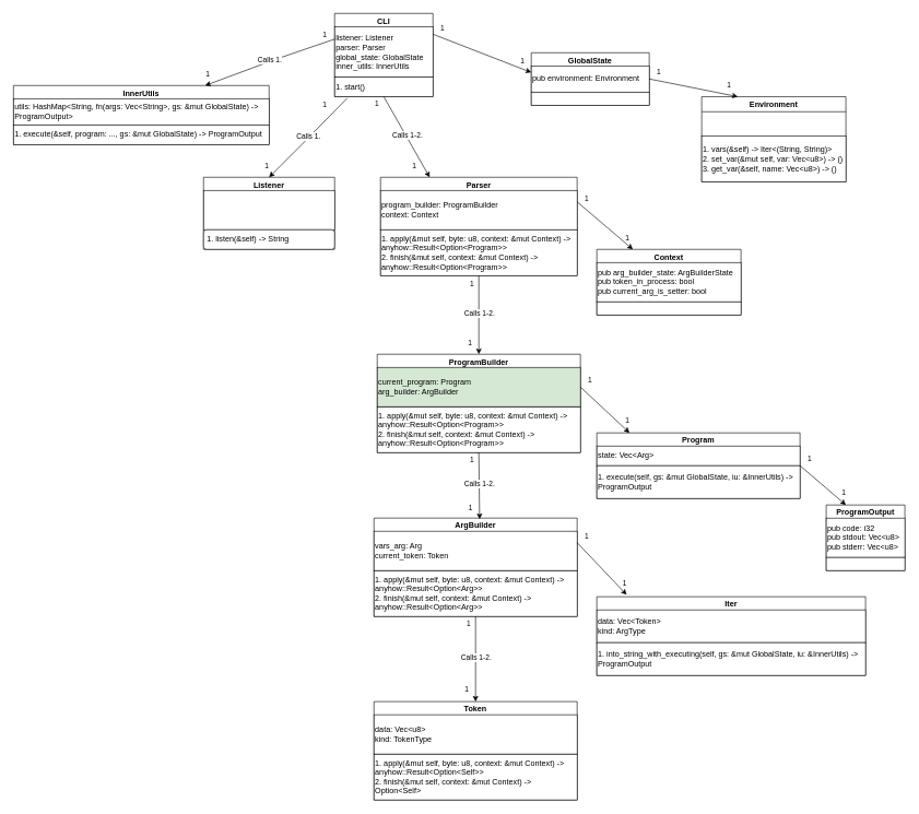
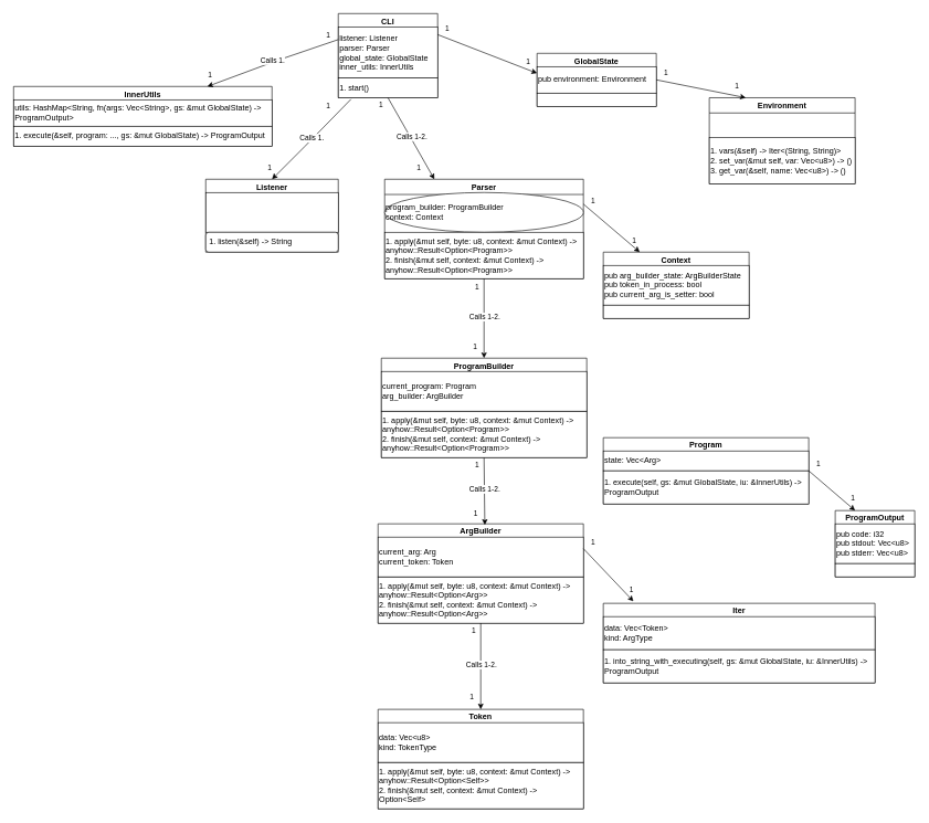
- <mxCell id="13" value="program_builder: ProgramBuilder&lt;div&gt;context: Context&lt;/div&gt;" style="whiteSpace=wrap;html=1;align=left;" vertex="1" parent="12"><mxGeometry y="20" width="300" height="60" as="geometry" /></mxCell>
+ <mxCell id="13" value="program_builder: ProgramBuilder&lt;div&gt;context: Context&lt;/div&gt;" style="ellipse;whiteSpace=wrap;html=1;align=left;" vertex="1" parent="12"><mxGeometry y="20" width="300" height="60" as="geometry" /></mxCell>
- <mxCell id="38" value="current_program: Program&lt;div&gt;arg_builder: ArgBuilder&lt;/div&gt;" style="whiteSpace=wrap;html=1;align=left;fillColor=#d5e8d4;" vertex="1" parent="36"><mxGeometry y="20" width="310" height="60" as="geometry" /></mxCell>
+ <mxCell id="38" value="current_program: Program&lt;div&gt;arg_builder: ArgBuilder&lt;/div&gt;" style="whiteSpace=wrap;html=1;align=left;" vertex="1" parent="36"><mxGeometry y="20" width="310" height="60" as="geometry" /></mxCell>
- <mxCell id="49" value="" style="endArrow=classic;html=1;rounded=0;exitX=1;exitY=0.5;exitDx=0;exitDy=0;entryX=0.161;entryY=0;entryDx=0;entryDy=0;entryPerimeter=0;" edge="1" parent="1" source="38" target="46"><mxGeometry relative="1" as="geometry"><mxPoint x="1050" y="580" as="sourcePoint" /><mxPoint x="1135" y="652" as="targetPoint" /><Array as="points" /></mxGeometry></mxCell>
- <mxCell id="50" value="1" style="edgeLabel;resizable=0;html=1;;align=left;verticalAlign=bottom;" connectable="0" vertex="1" parent="49"><mxGeometry x="-1" relative="1" as="geometry"><mxPoint x="10" y="-2" as="offset" /></mxGeometry></mxCell>
- <mxCell id="51" value="1" style="edgeLabel;resizable=0;html=1;;align=right;verticalAlign=bottom;" connectable="0" vertex="1" parent="49"><mxGeometry x="1" relative="1" as="geometry"><mxPoint y="-10" as="offset" /></mxGeometry></mxCell>
- <mxCell id="45" value="vars_arg: Arg&lt;div&gt;current_token: Token&lt;/div&gt;" style="whiteSpace=wrap;html=1;align=left;" vertex="1" parent="43"><mxGeometry y="20" width="310" height="60" as="geometry" /></mxCell>
+ <mxCell id="45" value="current_arg: Arg&lt;div&gt;current_token: Token&lt;/div&gt;" style="whiteSpace=wrap;html=1;align=left;" vertex="1" parent="43"><mxGeometry y="20" width="310" height="60" as="geometry" /></mxCell>
